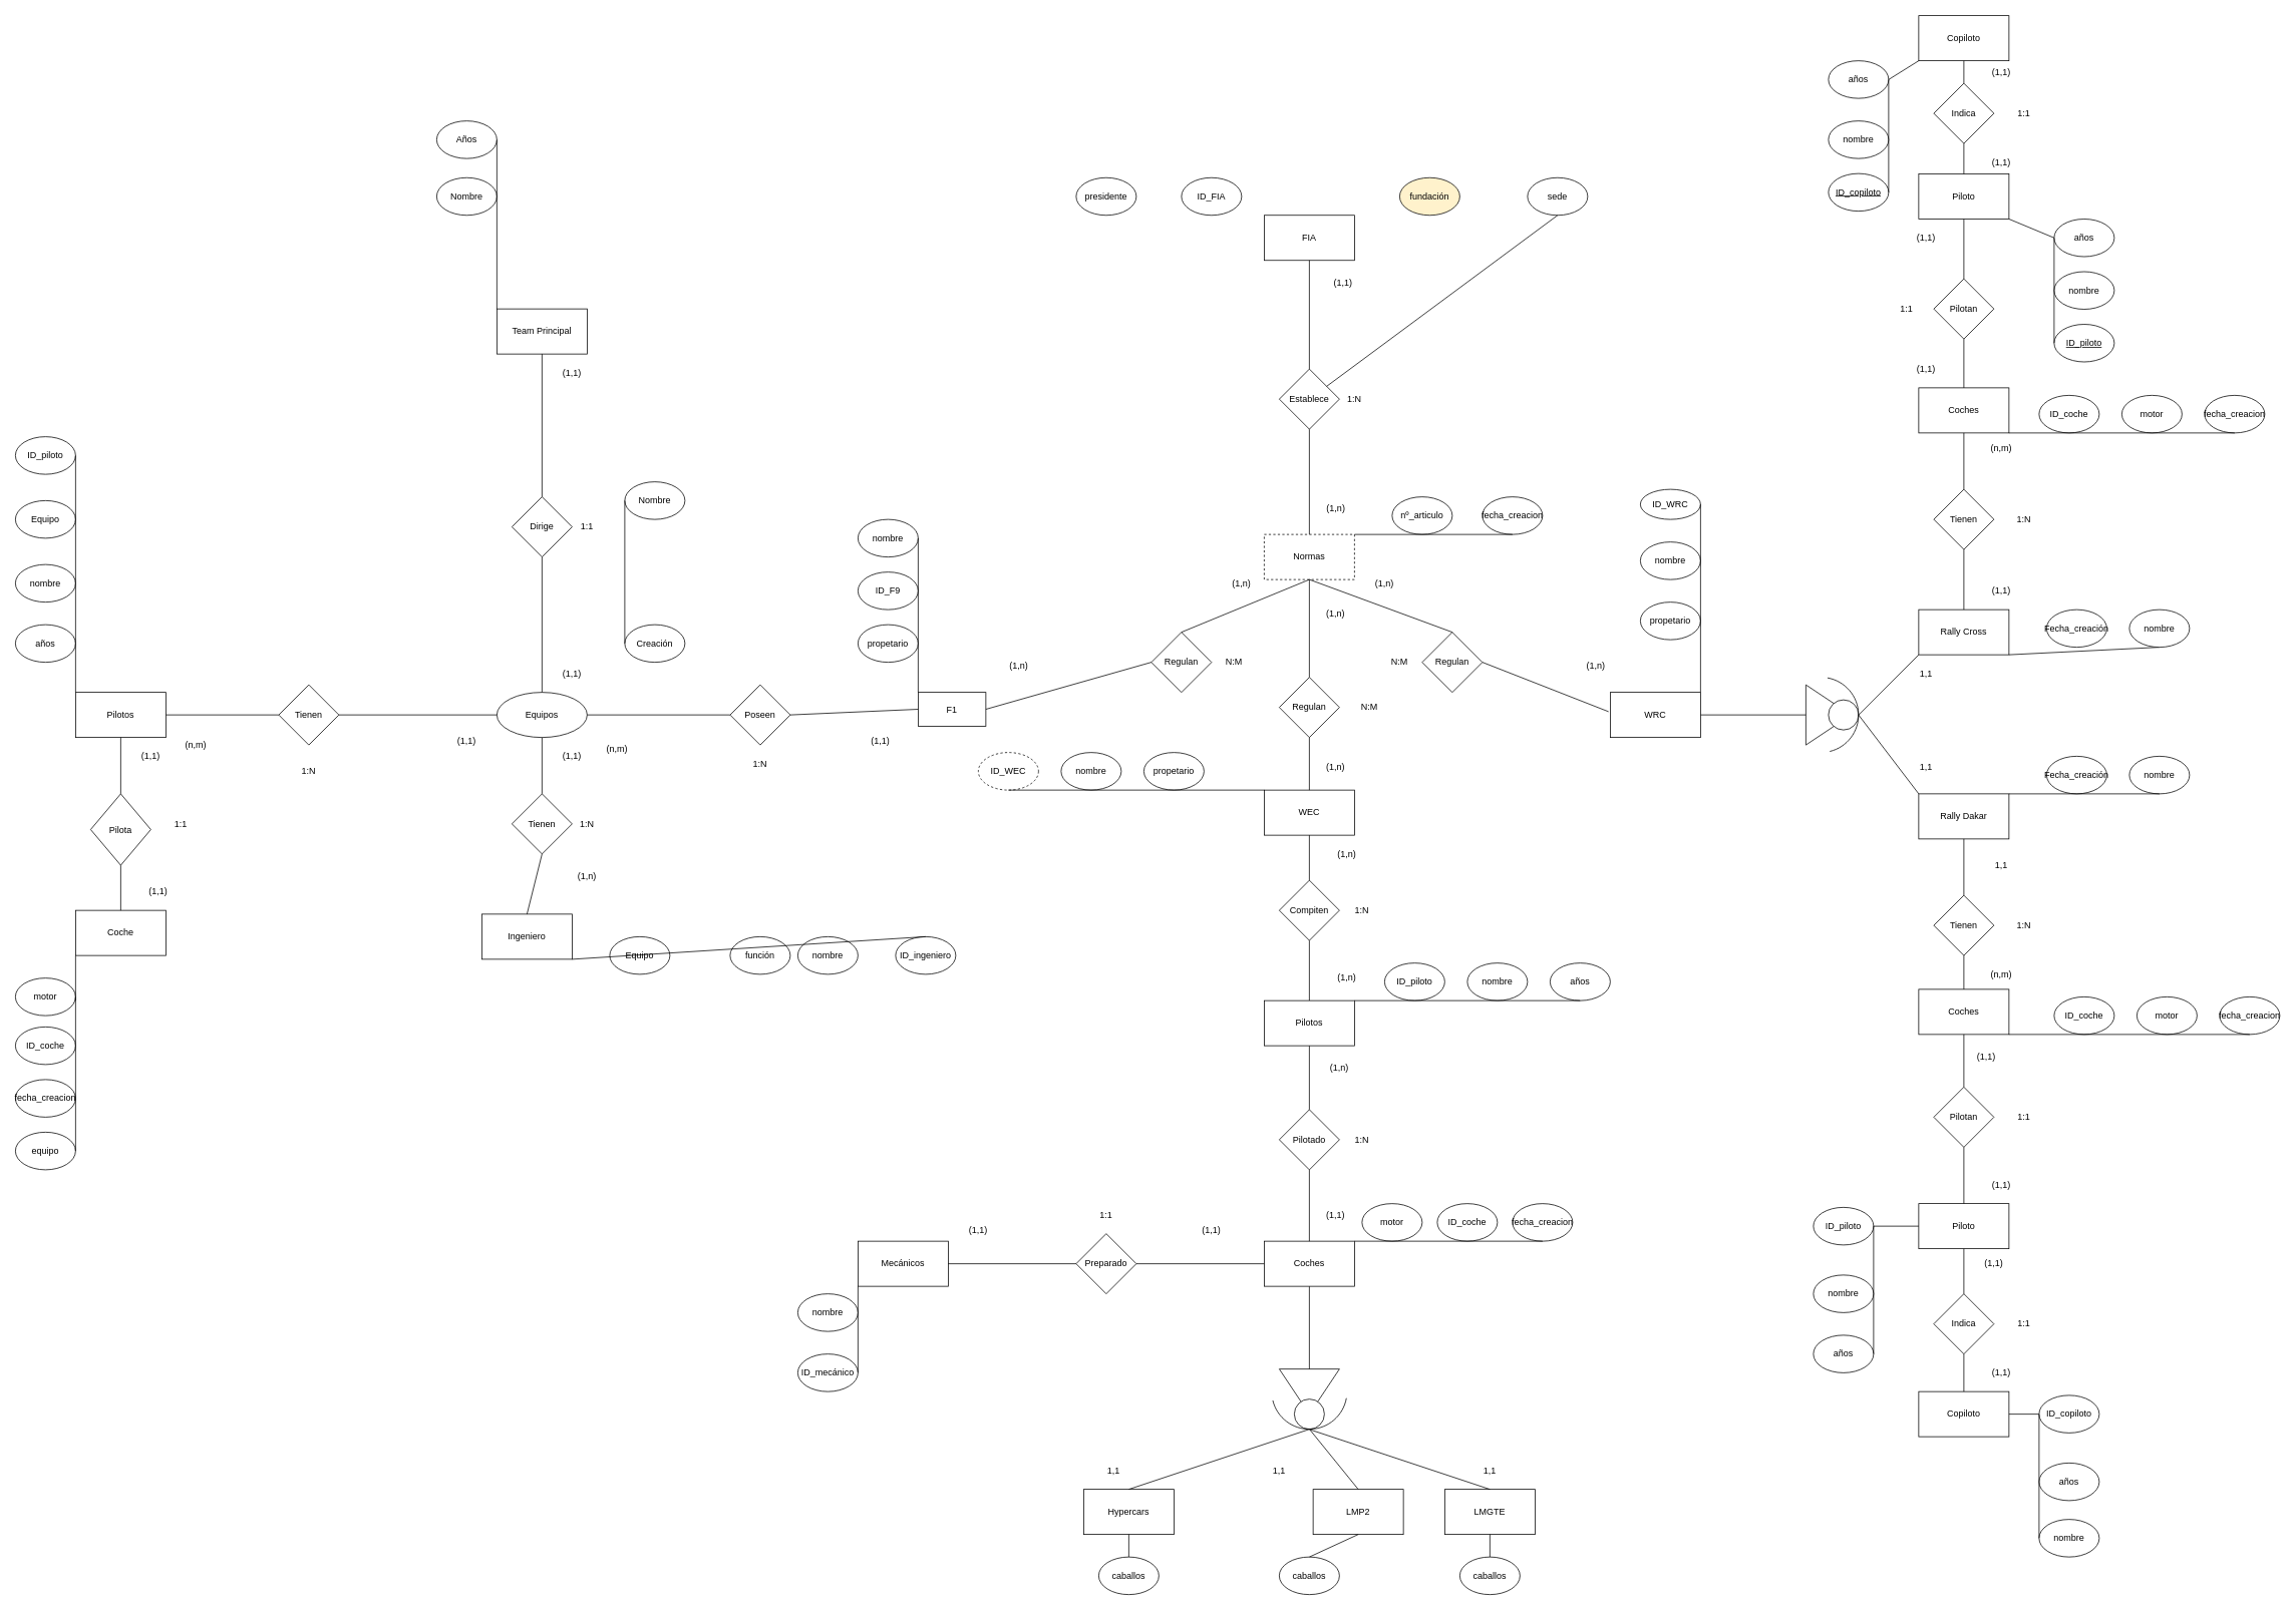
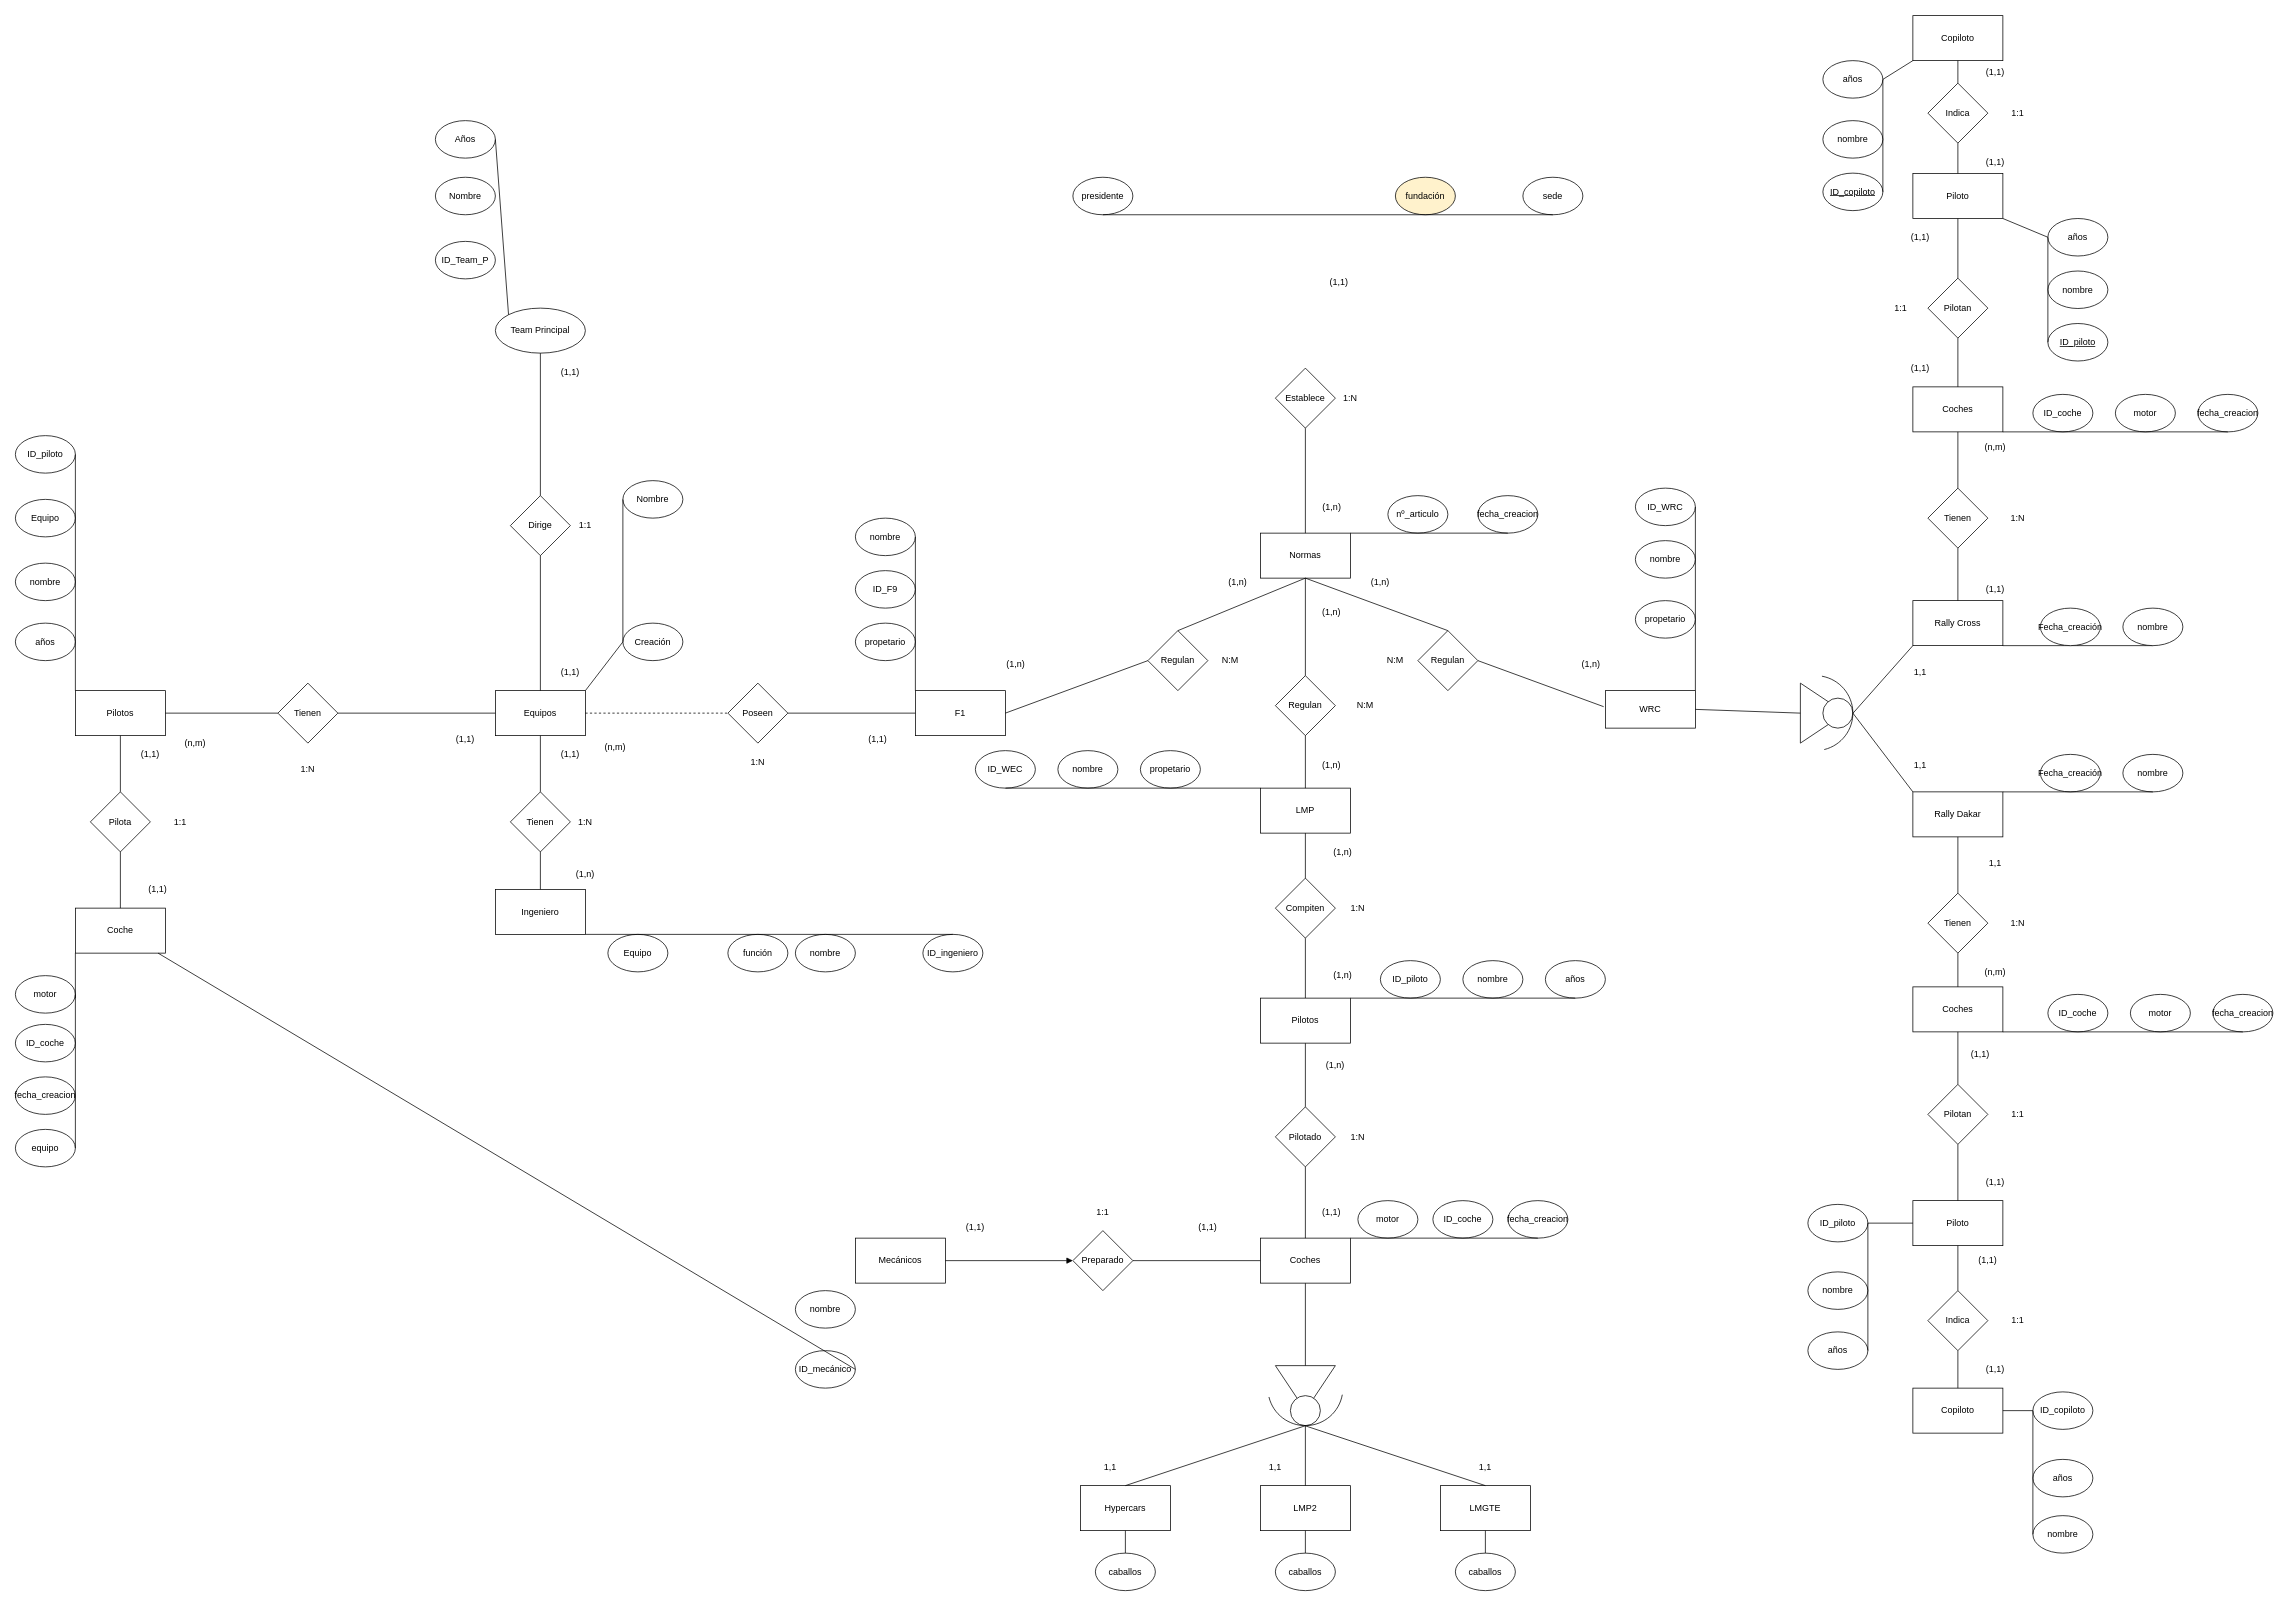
- <mxCell id="91" value="ID_FIA" style="ellipse;whiteSpace=wrap;html=1;" vertex="1" parent="1"><mxGeometry x="1570" y="235.5" width="80" height="50" as="geometry" /></mxCell>
- <mxCell id="2" value="FIA" style="rounded=0;whiteSpace=wrap;html=1;" parent="1" vertex="1"><mxGeometry x="1680" y="285.5" width="120" height="60" as="geometry" /></mxCell>
+ <mxCell id="67" value="ID_Team_P" style="ellipse;whiteSpace=wrap;html=1;" vertex="1" parent="1"><mxGeometry x="580" y="321" width="80" height="50" as="geometry" /></mxCell>
- <mxCell id="95" value="" style="endArrow=none;html=1;rounded=0;exitX=0.5;exitY=1;exitDx=0;exitDy=0;" edge="1" parent="1" source="94" target="18"><mxGeometry width="50" height="50" relative="1" as="geometry"><mxPoint x="1690" y="390" as="sourcePoint" /><mxPoint x="1740" y="340" as="targetPoint" /></mxGeometry></mxCell>
+ <mxCell id="95" value="" style="endArrow=none;html=1;rounded=0;entryX=0.5;entryY=1;entryDx=0;entryDy=0;exitX=0.5;exitY=1;exitDx=0;exitDy=0;" edge="1" parent="1" source="94" target="93"><mxGeometry width="50" height="50" relative="1" as="geometry"><mxPoint x="1690" y="390" as="sourcePoint" /><mxPoint x="1740" y="340" as="targetPoint" /></mxGeometry></mxCell>
- <mxCell id="51" value="" style="endArrow=none;html=1;rounded=0;entryX=0.5;entryY=0;entryDx=0;entryDy=0;exitX=0.5;exitY=1;exitDx=0;exitDy=0;" parent="1" source="2" target="18" edge="1"><mxGeometry width="50" height="50" relative="1" as="geometry"><mxPoint x="1890" y="600" as="sourcePoint" /><mxPoint x="1940" y="550" as="targetPoint" /></mxGeometry></mxCell>
- <mxCell id="7" value="Team Principal" style="rounded=0;whiteSpace=wrap;html=1;" parent="1" vertex="1"><mxGeometry x="660" y="410" width="120" height="60" as="geometry" /></mxCell>
+ <mxCell id="7" value="Team Principal" style="ellipse;whiteSpace=wrap;html=1;" parent="1" vertex="1"><mxGeometry x="660" y="410" width="120" height="60" as="geometry" /></mxCell>
- <mxCell id="204" value="ID_WRC" style="ellipse;whiteSpace=wrap;html=1;" vertex="1" parent="1"><mxGeometry x="2180" y="650" width="80" height="40" as="geometry" /></mxCell>
+ <mxCell id="204" value="ID_WRC" style="ellipse;whiteSpace=wrap;html=1;" vertex="1" parent="1"><mxGeometry x="2180" y="650" width="80" height="50" as="geometry" /></mxCell>
- <mxCell id="17" value="Normas" style="rounded=0;whiteSpace=wrap;html=1;dashed=1;" parent="1" vertex="1"><mxGeometry x="1680" y="710" width="120" height="60" as="geometry" /></mxCell>
+ <mxCell id="17" value="Normas" style="rounded=0;whiteSpace=wrap;html=1;" parent="1" vertex="1"><mxGeometry x="1680" y="710" width="120" height="60" as="geometry" /></mxCell>
- <mxCell id="13" value="Rally Cross" style="rounded=0;whiteSpace=wrap;html=1;" parent="1" vertex="1"><mxGeometry x="2550" y="810" width="120" height="60" as="geometry" /></mxCell>
+ <mxCell id="13" value="Rally Cross" style="rounded=0;whiteSpace=wrap;html=1;" parent="1" vertex="1"><mxGeometry x="2550" y="800" width="120" height="60" as="geometry" /></mxCell>
+ <mxCell id="73" value="" style="endArrow=none;html=1;rounded=0;entryX=0;entryY=0.5;entryDx=0;entryDy=0;exitX=1;exitY=0;exitDx=0;exitDy=0;" edge="1" parent="1" source="6" target="70"><mxGeometry width="50" height="50" relative="1" as="geometry"><mxPoint x="760" y="790" as="sourcePoint" /><mxPoint x="810" y="740" as="targetPoint" /></mxGeometry></mxCell>
- <mxCell id="3" value="F1" style="rounded=0;whiteSpace=wrap;html=1;" parent="1" vertex="1"><mxGeometry x="1220" y="920" width="90" height="45" as="geometry" /></mxCell>
+ <mxCell id="3" value="F1" style="rounded=0;whiteSpace=wrap;html=1;" parent="1" vertex="1"><mxGeometry x="1220" y="920" width="120" height="60" as="geometry" /></mxCell>
- <mxCell id="6" value="Equipos" style="ellipse;whiteSpace=wrap;html=1;" parent="1" vertex="1"><mxGeometry x="660" y="920" width="120" height="60" as="geometry" /></mxCell>
+ <mxCell id="6" value="Equipos" style="rounded=0;whiteSpace=wrap;html=1;" parent="1" vertex="1"><mxGeometry x="660" y="920" width="120" height="60" as="geometry" /></mxCell>
- <mxCell id="26" value="" style="endArrow=none;html=1;rounded=0;entryX=0;entryY=0.5;entryDx=0;entryDy=0;exitX=1;exitY=0.5;exitDx=0;exitDy=0;" parent="1" source="6" target="20" edge="1"><mxGeometry width="50" height="50" relative="1" as="geometry"><mxPoint x="600" y="995" as="sourcePoint" /><mxPoint x="650" y="945" as="targetPoint" /></mxGeometry></mxCell>
+ <mxCell id="26" value="" style="endArrow=none;html=1;rounded=0;entryX=0;entryY=0.5;entryDx=0;entryDy=0;exitX=1;exitY=0.5;exitDx=0;exitDy=0;dashed=1;" parent="1" source="6" target="20" edge="1"><mxGeometry width="50" height="50" relative="1" as="geometry"><mxPoint x="600" y="995" as="sourcePoint" /><mxPoint x="650" y="945" as="targetPoint" /></mxGeometry></mxCell>
- <mxCell id="5" value="WRC" style="rounded=0;whiteSpace=wrap;html=1;" parent="1" vertex="1"><mxGeometry x="2140" y="920" width="120" height="60" as="geometry" /></mxCell>
+ <mxCell id="5" value="WRC" style="rounded=0;whiteSpace=wrap;html=1;" parent="1" vertex="1"><mxGeometry x="2140" y="920" width="120" height="50" as="geometry" /></mxCell>
- <mxCell id="104" value="ID_WEC" style="ellipse;whiteSpace=wrap;html=1;dashed=1;" vertex="1" parent="1"><mxGeometry x="1300" y="1000" width="80" height="50" as="geometry" /></mxCell>
+ <mxCell id="104" value="ID_WEC" style="ellipse;whiteSpace=wrap;html=1;" vertex="1" parent="1"><mxGeometry x="1300" y="1000" width="80" height="50" as="geometry" /></mxCell>
- <mxCell id="4" value="WEC" style="rounded=0;whiteSpace=wrap;html=1;" parent="1" vertex="1"><mxGeometry x="1680" y="1050" width="120" height="60" as="geometry" /></mxCell>
+ <mxCell id="4" value="LMP" style="rounded=0;whiteSpace=wrap;html=1;" parent="1" vertex="1"><mxGeometry x="1680" y="1050" width="120" height="60" as="geometry" /></mxCell>
- <mxCell id="28" value="Pilota" style="rhombus;whiteSpace=wrap;html=1;" parent="1" vertex="1"><mxGeometry x="120" y="1055" width="80" height="95" as="geometry" /></mxCell>
+ <mxCell id="28" value="Pilota" style="rhombus;whiteSpace=wrap;html=1;" parent="1" vertex="1"><mxGeometry x="120" y="1055" width="80" height="80" as="geometry" /></mxCell>
- <mxCell id="9" value="Ingeniero" style="rounded=0;whiteSpace=wrap;html=1;" parent="1" vertex="1"><mxGeometry x="640" y="1215" width="120" height="60" as="geometry" /></mxCell>
+ <mxCell id="9" value="Ingeniero" style="rounded=0;whiteSpace=wrap;html=1;" parent="1" vertex="1"><mxGeometry x="660" y="1185" width="120" height="60" as="geometry" /></mxCell>
- <mxCell id="86" value="ID_ingeniero" style="ellipse;whiteSpace=wrap;html=1;" vertex="1" parent="1"><mxGeometry x="1190" y="1245" width="80" height="50" as="geometry" /></mxCell>
+ <mxCell id="86" value="ID_ingeniero" style="ellipse;whiteSpace=wrap;html=1;" vertex="1" parent="1"><mxGeometry x="1230" y="1245" width="80" height="50" as="geometry" /></mxCell>
- <mxCell id="65" value="" style="endArrow=none;html=1;rounded=0;exitX=1;exitY=0.5;exitDx=0;exitDy=0;entryX=0;entryY=0.5;entryDx=0;entryDy=0;" edge="1" parent="1" source="64" target="57"><mxGeometry width="50" height="50" relative="1" as="geometry"><mxPoint x="1470" y="1560" as="sourcePoint" /><mxPoint x="1520" y="1510" as="targetPoint" /></mxGeometry></mxCell>
+ <mxCell id="65" value="" style="endArrow=block;html=1;rounded=0;exitX=1;exitY=0.5;exitDx=0;exitDy=0;entryX=0;entryY=0.5;entryDx=0;entryDy=0;" edge="1" parent="1" source="64" target="57"><mxGeometry width="50" height="50" relative="1" as="geometry"><mxPoint x="1470" y="1560" as="sourcePoint" /><mxPoint x="1520" y="1510" as="targetPoint" /></mxGeometry></mxCell>
- <mxCell id="117" value="" style="endArrow=none;html=1;rounded=0;entryX=0;entryY=1;entryDx=0;entryDy=0;exitX=1;exitY=0.5;exitDx=0;exitDy=0;" edge="1" parent="1" source="115" target="64"><mxGeometry width="50" height="50" relative="1" as="geometry"><mxPoint x="1240" y="1600" as="sourcePoint" /><mxPoint x="1290" y="1550" as="targetPoint" /></mxGeometry></mxCell>
+ <mxCell id="117" value="" style="endArrow=none;html=1;rounded=0;exitX=1;exitY=0.5;exitDx=0;exitDy=0;" edge="1" parent="1" source="115" target="16"><mxGeometry width="50" height="50" relative="1" as="geometry"><mxPoint x="1240" y="1600" as="sourcePoint" /><mxPoint x="1290" y="1550" as="targetPoint" /></mxGeometry></mxCell>
- <mxCell id="11" value="LMP2" style="rounded=0;whiteSpace=wrap;html=1;" parent="1" vertex="1"><mxGeometry x="1745" y="1980" width="120" height="60" as="geometry" /></mxCell>
+ <mxCell id="11" value="LMP2" style="rounded=0;whiteSpace=wrap;html=1;" parent="1" vertex="1"><mxGeometry x="1680" y="1980" width="120" height="60" as="geometry" /></mxCell>
